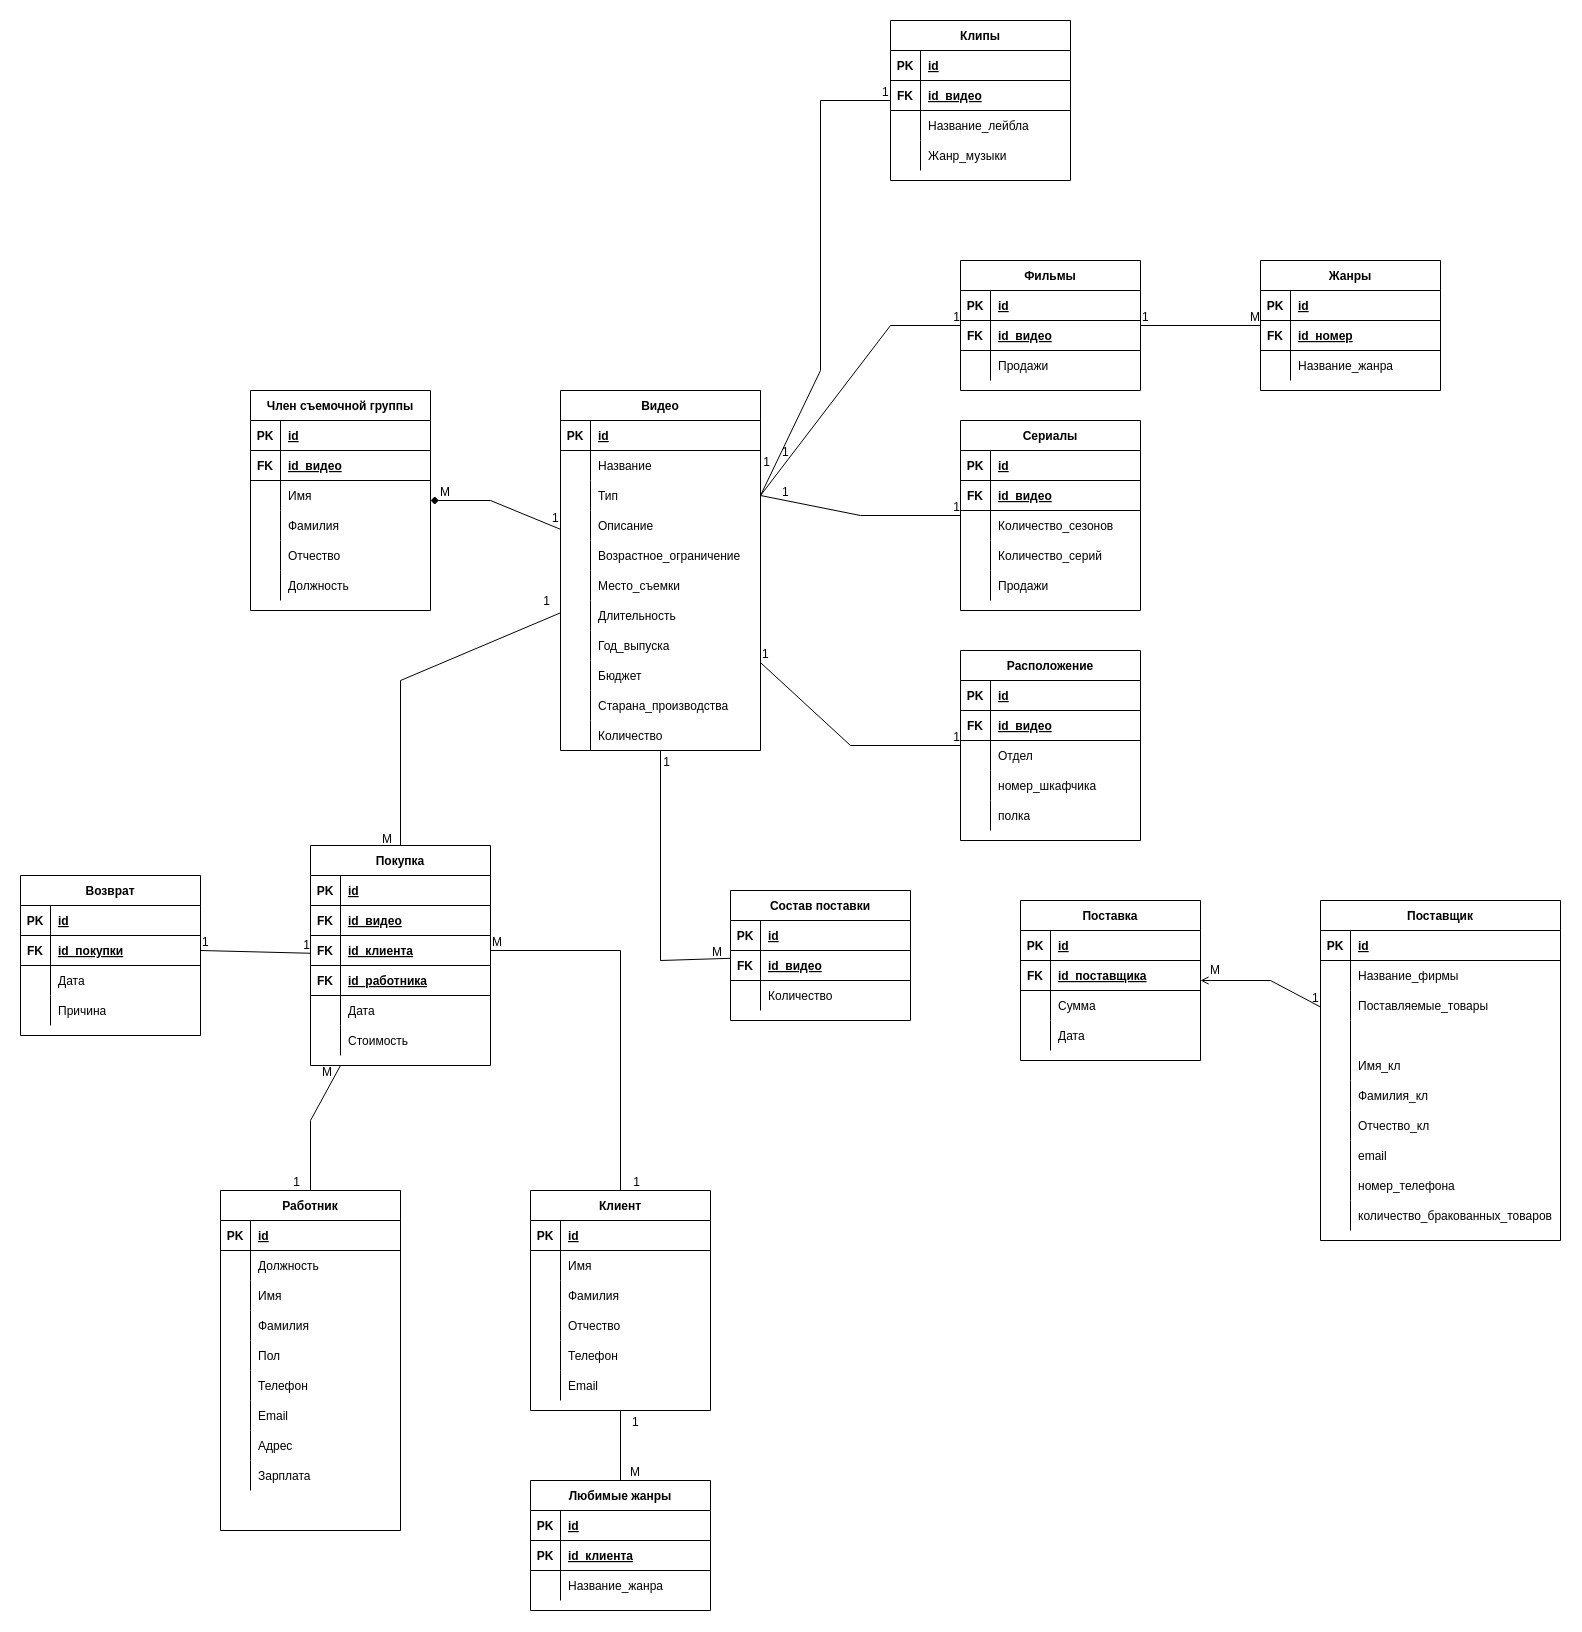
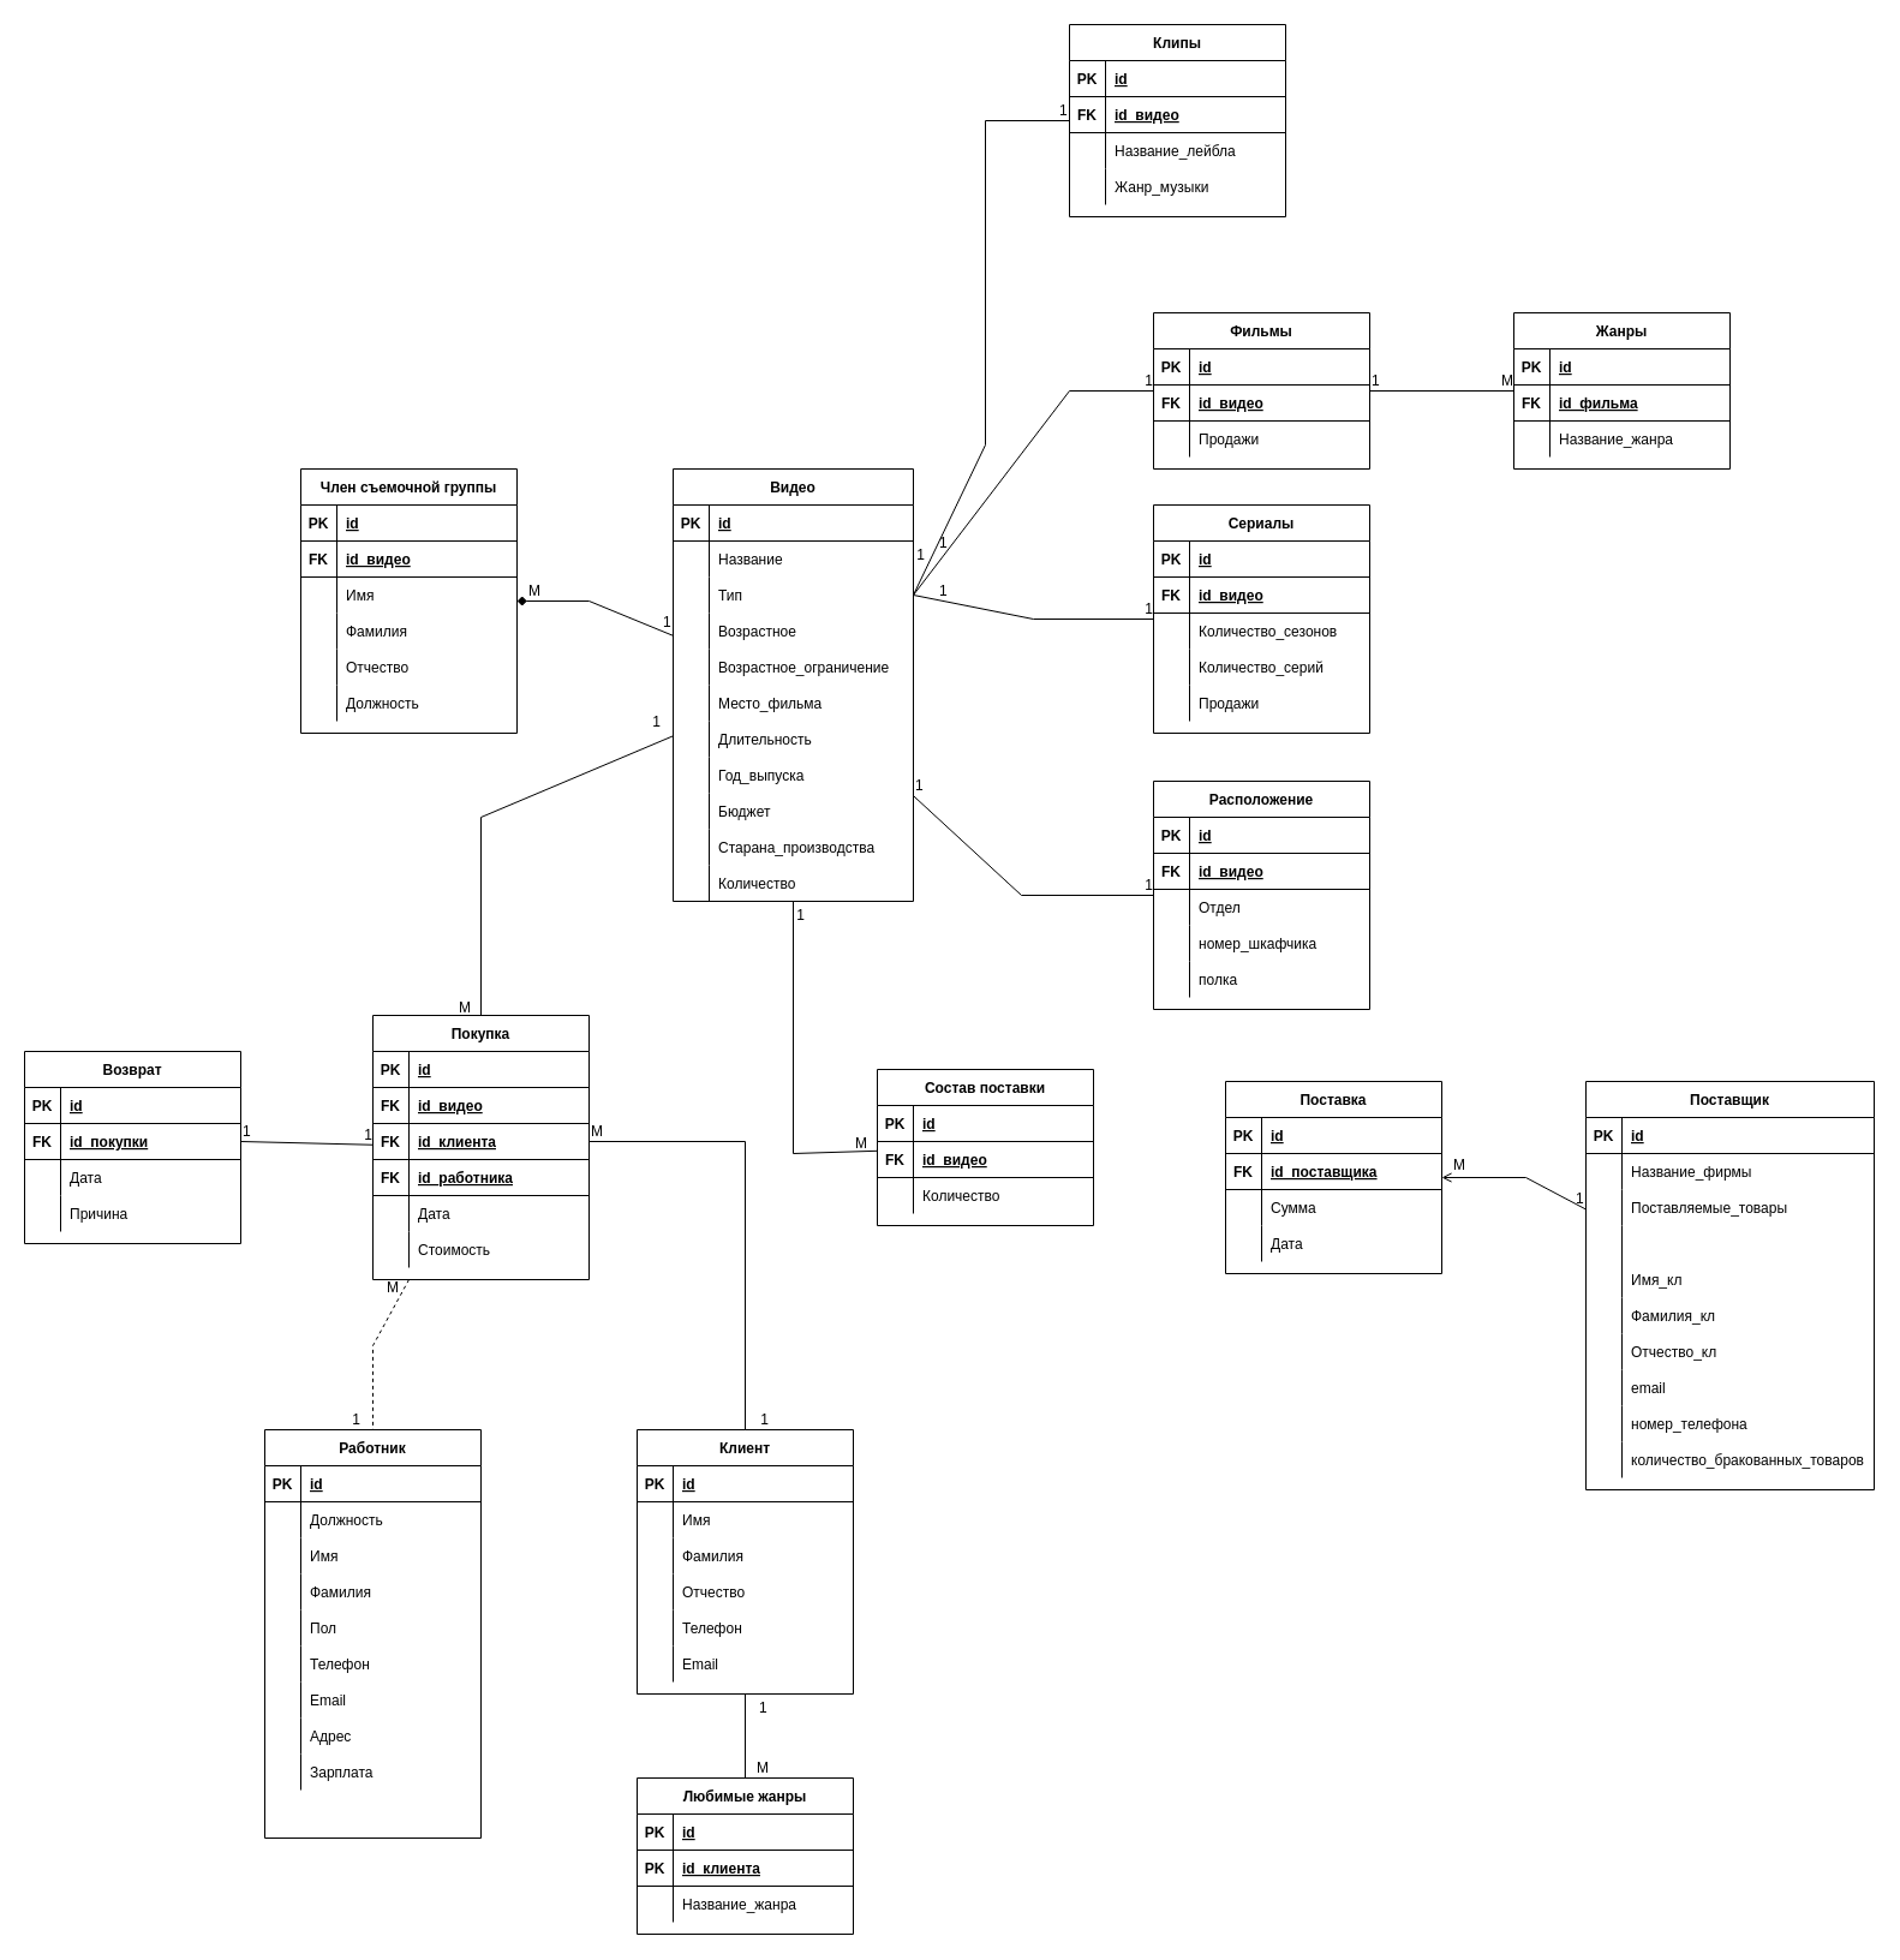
- <mxCell id="129" value="id_номер" style="shape=partialRectangle;connectable=0;fillColor=none;top=0;left=0;bottom=0;right=0;align=left;spacingLeft=6;fontStyle=5;overflow=hidden;" vertex="1" parent="127"><mxGeometry x="30" width="150" height="30" as="geometry" /></mxCell>
+ <mxCell id="129" value="id_фильма" style="shape=partialRectangle;connectable=0;fillColor=none;top=0;left=0;bottom=0;right=0;align=left;spacingLeft=6;fontStyle=5;overflow=hidden;" vertex="1" parent="127"><mxGeometry x="30" width="150" height="30" as="geometry" /></mxCell>
- <mxCell id="14" value="Описание" style="shape=partialRectangle;connectable=0;fillColor=none;top=0;left=0;bottom=0;right=0;align=left;spacingLeft=6;overflow=hidden;" vertex="1" parent="12"><mxGeometry x="30" width="170" height="30" as="geometry" /></mxCell>
+ <mxCell id="14" value="Возрастное" style="shape=partialRectangle;connectable=0;fillColor=none;top=0;left=0;bottom=0;right=0;align=left;spacingLeft=6;overflow=hidden;" vertex="1" parent="12"><mxGeometry x="30" width="170" height="30" as="geometry" /></mxCell>
- <mxCell id="20" value="Место_съемки" style="shape=partialRectangle;connectable=0;fillColor=none;top=0;left=0;bottom=0;right=0;align=left;spacingLeft=6;overflow=hidden;" parent="18" vertex="1"><mxGeometry x="30" width="170" height="30" as="geometry" /></mxCell>
+ <mxCell id="20" value="Место_фильма" style="shape=partialRectangle;connectable=0;fillColor=none;top=0;left=0;bottom=0;right=0;align=left;spacingLeft=6;overflow=hidden;" parent="18" vertex="1"><mxGeometry x="30" width="170" height="30" as="geometry" /></mxCell>
- <mxCell id="252" value="" style="endArrow=none;html=1;rounded=0;" edge="1" parent="1" source="171" target="36"><mxGeometry relative="1" as="geometry"><mxPoint x="520" y="1065" as="sourcePoint" /><mxPoint x="720" y="1085" as="targetPoint" /><Array as="points"><mxPoint x="310" y="1120" /></Array></mxGeometry></mxCell>
+ <mxCell id="252" value="" style="endArrow=none;html=1;rounded=0;dashed=1;" edge="1" parent="1" source="171" target="36"><mxGeometry relative="1" as="geometry"><mxPoint x="520" y="1065" as="sourcePoint" /><mxPoint x="720" y="1085" as="targetPoint" /><Array as="points"><mxPoint x="310" y="1120" /></Array></mxGeometry></mxCell>
